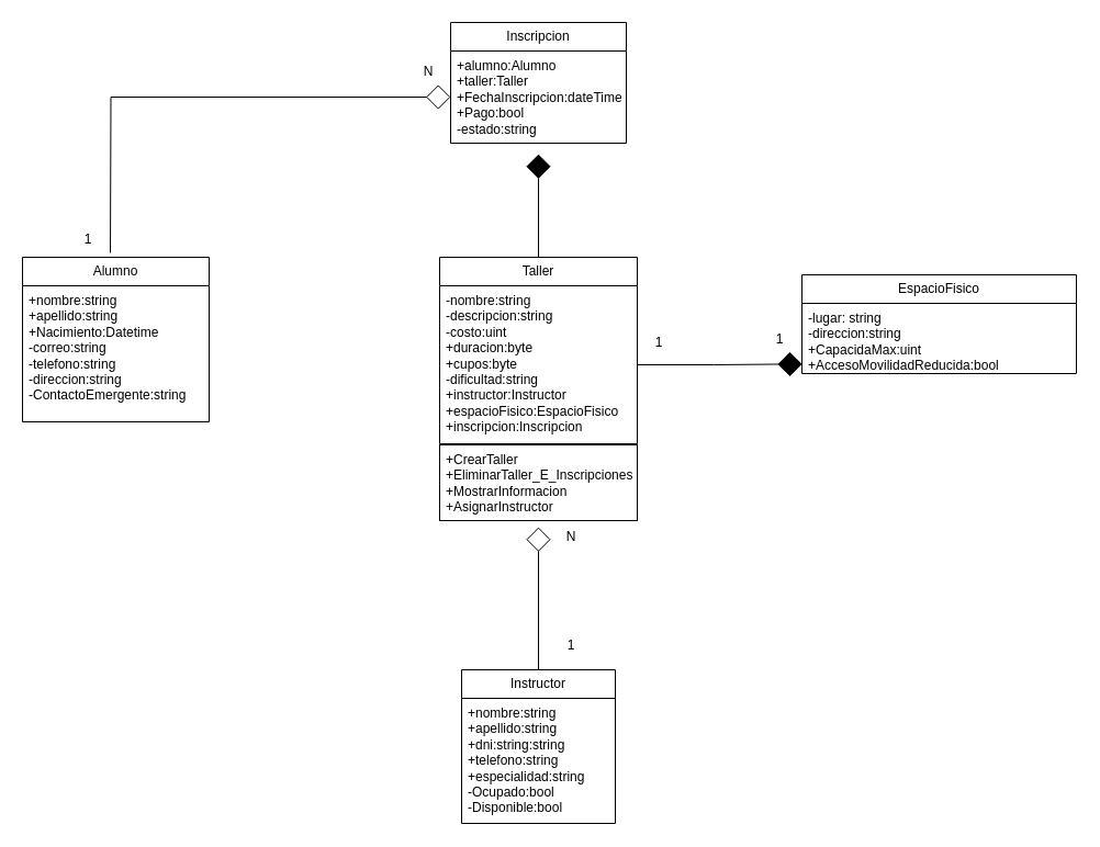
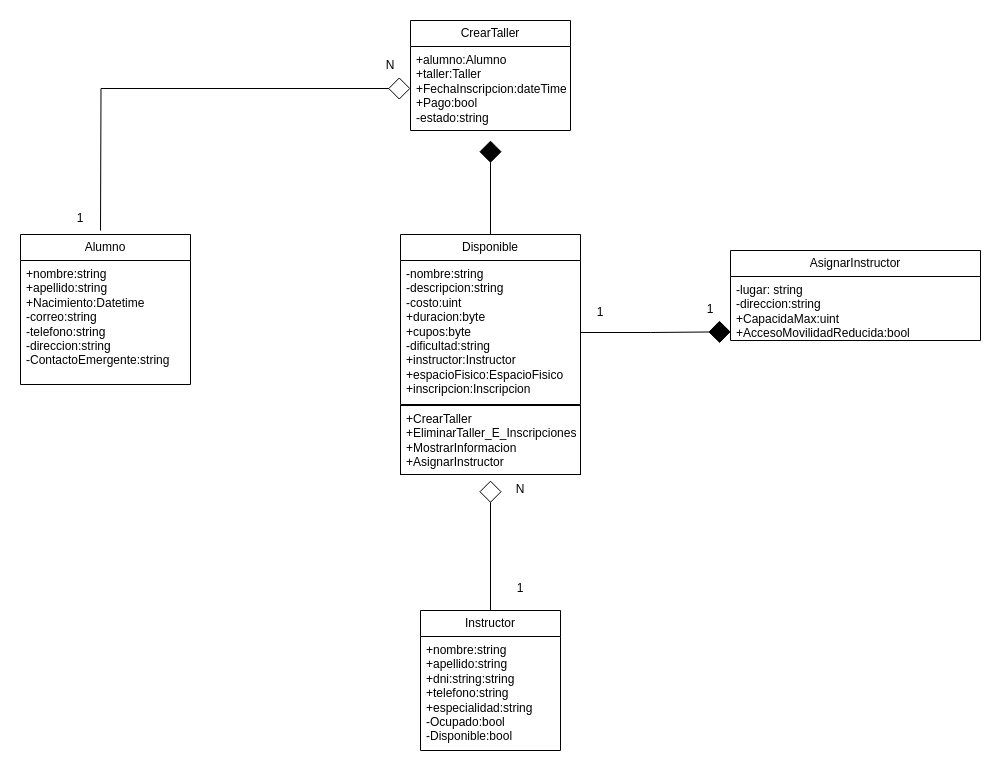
- <mxCell id="5" value="Inscripcion" style="swimlane;fontStyle=0;childLayout=stackLayout;horizontal=1;startSize=26;fillColor=none;horizontalStack=0;resizeParent=1;resizeParentMax=0;resizeLast=0;collapsible=1;marginBottom=0;whiteSpace=wrap;html=1;" parent="1" vertex="1"><mxGeometry x="410" y="20" width="160" height="110" as="geometry" /></mxCell>
+ <mxCell id="5" value="CrearTaller" style="swimlane;fontStyle=0;childLayout=stackLayout;horizontal=1;startSize=26;fillColor=none;horizontalStack=0;resizeParent=1;resizeParentMax=0;resizeLast=0;collapsible=1;marginBottom=0;whiteSpace=wrap;html=1;" parent="1" vertex="1"><mxGeometry x="410" y="20" width="160" height="110" as="geometry" /></mxCell>
- <mxCell id="13" value="Taller" style="swimlane;fontStyle=0;childLayout=stackLayout;horizontal=1;startSize=26;fillColor=none;horizontalStack=0;resizeParent=1;resizeParentMax=0;resizeLast=0;collapsible=1;marginBottom=0;whiteSpace=wrap;html=1;" parent="1" vertex="1"><mxGeometry x="400" y="234" width="180" height="170" as="geometry" /></mxCell>
+ <mxCell id="13" value="Disponible" style="swimlane;fontStyle=0;childLayout=stackLayout;horizontal=1;startSize=26;fillColor=none;horizontalStack=0;resizeParent=1;resizeParentMax=0;resizeLast=0;collapsible=1;marginBottom=0;whiteSpace=wrap;html=1;" parent="1" vertex="1"><mxGeometry x="400" y="234" width="180" height="170" as="geometry" /></mxCell>
- <mxCell id="8" value="EspacioFisico" style="swimlane;fontStyle=0;childLayout=stackLayout;horizontal=1;startSize=26;fillColor=none;horizontalStack=0;resizeParent=1;resizeParentMax=0;resizeLast=0;collapsible=1;marginBottom=0;whiteSpace=wrap;html=1;" parent="1" vertex="1"><mxGeometry x="730" y="250" width="250" height="90" as="geometry" /></mxCell>
+ <mxCell id="8" value="AsignarInstructor" style="swimlane;fontStyle=0;childLayout=stackLayout;horizontal=1;startSize=26;fillColor=none;horizontalStack=0;resizeParent=1;resizeParentMax=0;resizeLast=0;collapsible=1;marginBottom=0;whiteSpace=wrap;html=1;" parent="1" vertex="1"><mxGeometry x="730" y="250" width="250" height="90" as="geometry" /></mxCell>
